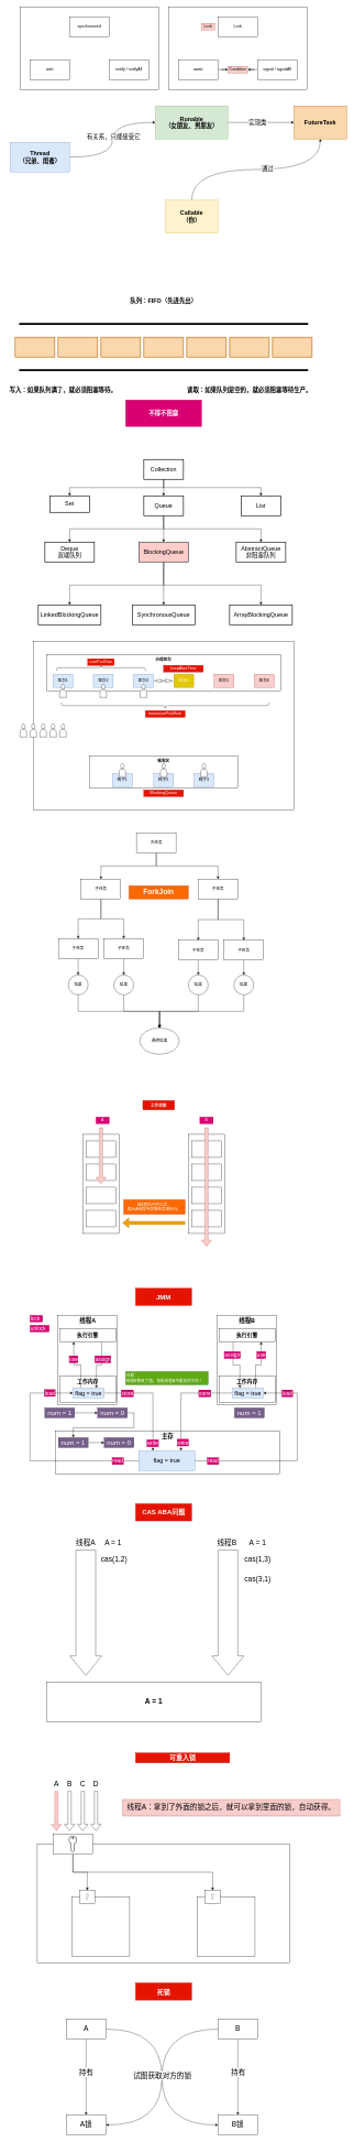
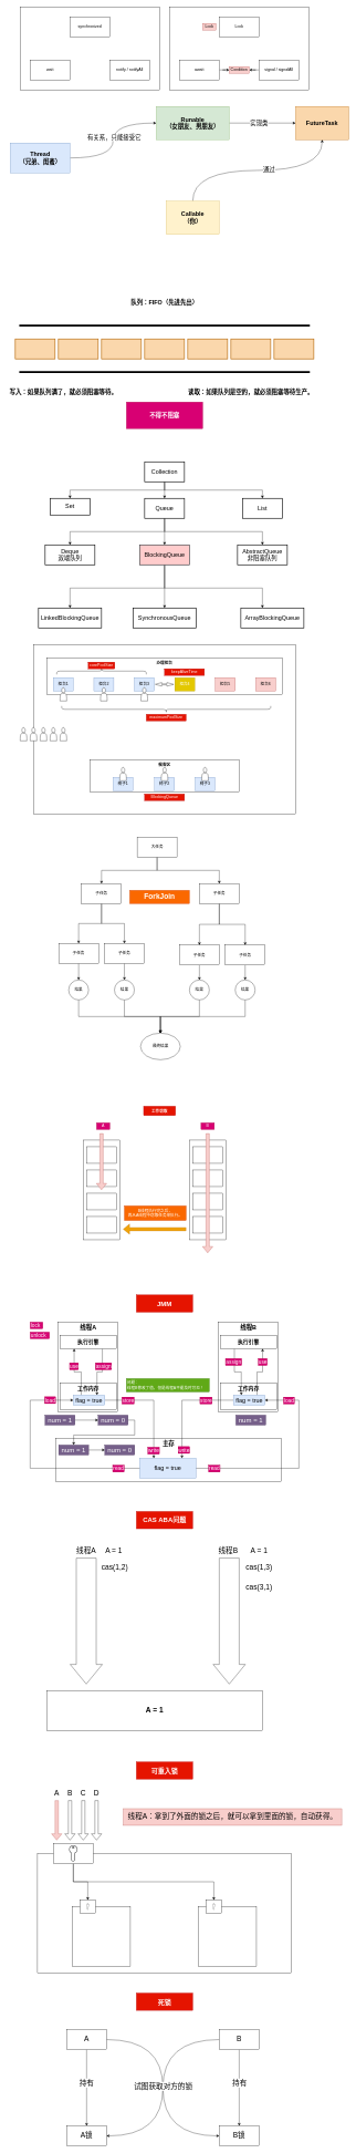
- <mxCell id="50" value="ArrayBlockingQueue" style="rounded=0;whiteSpace=wrap;html=1;strokeWidth=2;fontSize=18;" parent="1" vertex="1"><mxGeometry x="695" y="1830" width="190" height="60" as="geometry" /></mxCell>
+ <mxCell id="50" value="ArrayBlockingQueue" style="rounded=0;whiteSpace=wrap;html=1;strokeWidth=2;fontSize=18;" parent="1" vertex="1"><mxGeometry x="725" y="1830" width="190" height="60" as="geometry" /></mxCell>
- <mxCell id="187" value="可重入锁" style="text;html=1;strokeColor=#B20000;fillColor=#e51400;align=center;verticalAlign=middle;whiteSpace=wrap;rounded=0;fontStyle=1;fontColor=#ffffff;fontSize=20;" vertex="1" parent="1"><mxGeometry x="410" y="5304" width="285" height="30" as="geometry" /></mxCell>
+ <mxCell id="187" value="可重入锁" style="text;html=1;strokeColor=#B20000;fillColor=#e51400;align=center;verticalAlign=middle;whiteSpace=wrap;rounded=0;fontStyle=1;fontColor=#ffffff;fontSize=20;" vertex="1" parent="1"><mxGeometry x="410" y="5304" width="170" height="52" as="geometry" /></mxCell>
